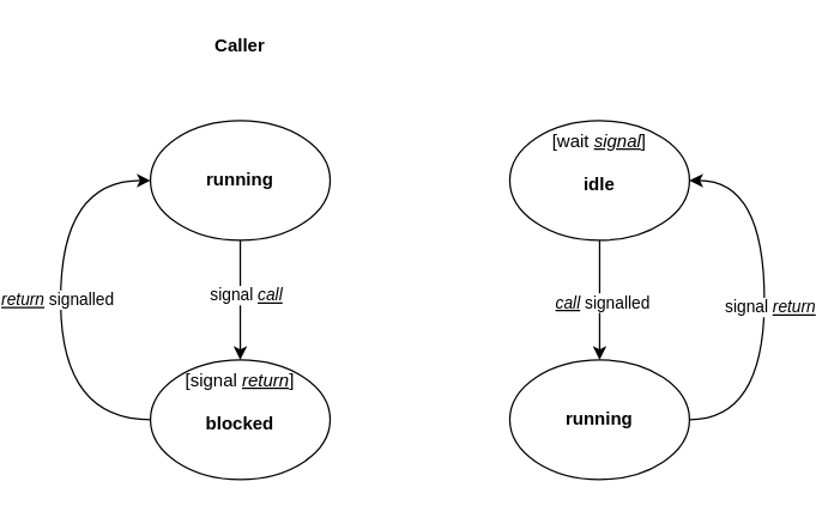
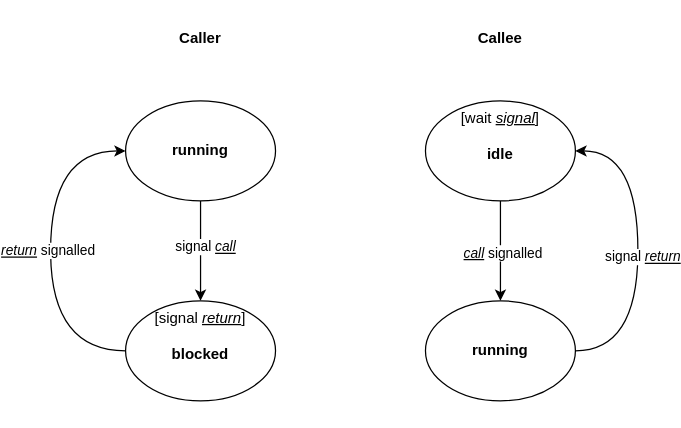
+ <mxCell id="9" value="Callee" style="text;html=1;strokeColor=none;fillColor=none;align=center;verticalAlign=middle;whiteSpace=wrap;rounded=0;fontStyle=1" vertex="1" parent="1"><mxGeometry x="360" y="20" width="40" height="20" as="geometry" /></mxCell>
